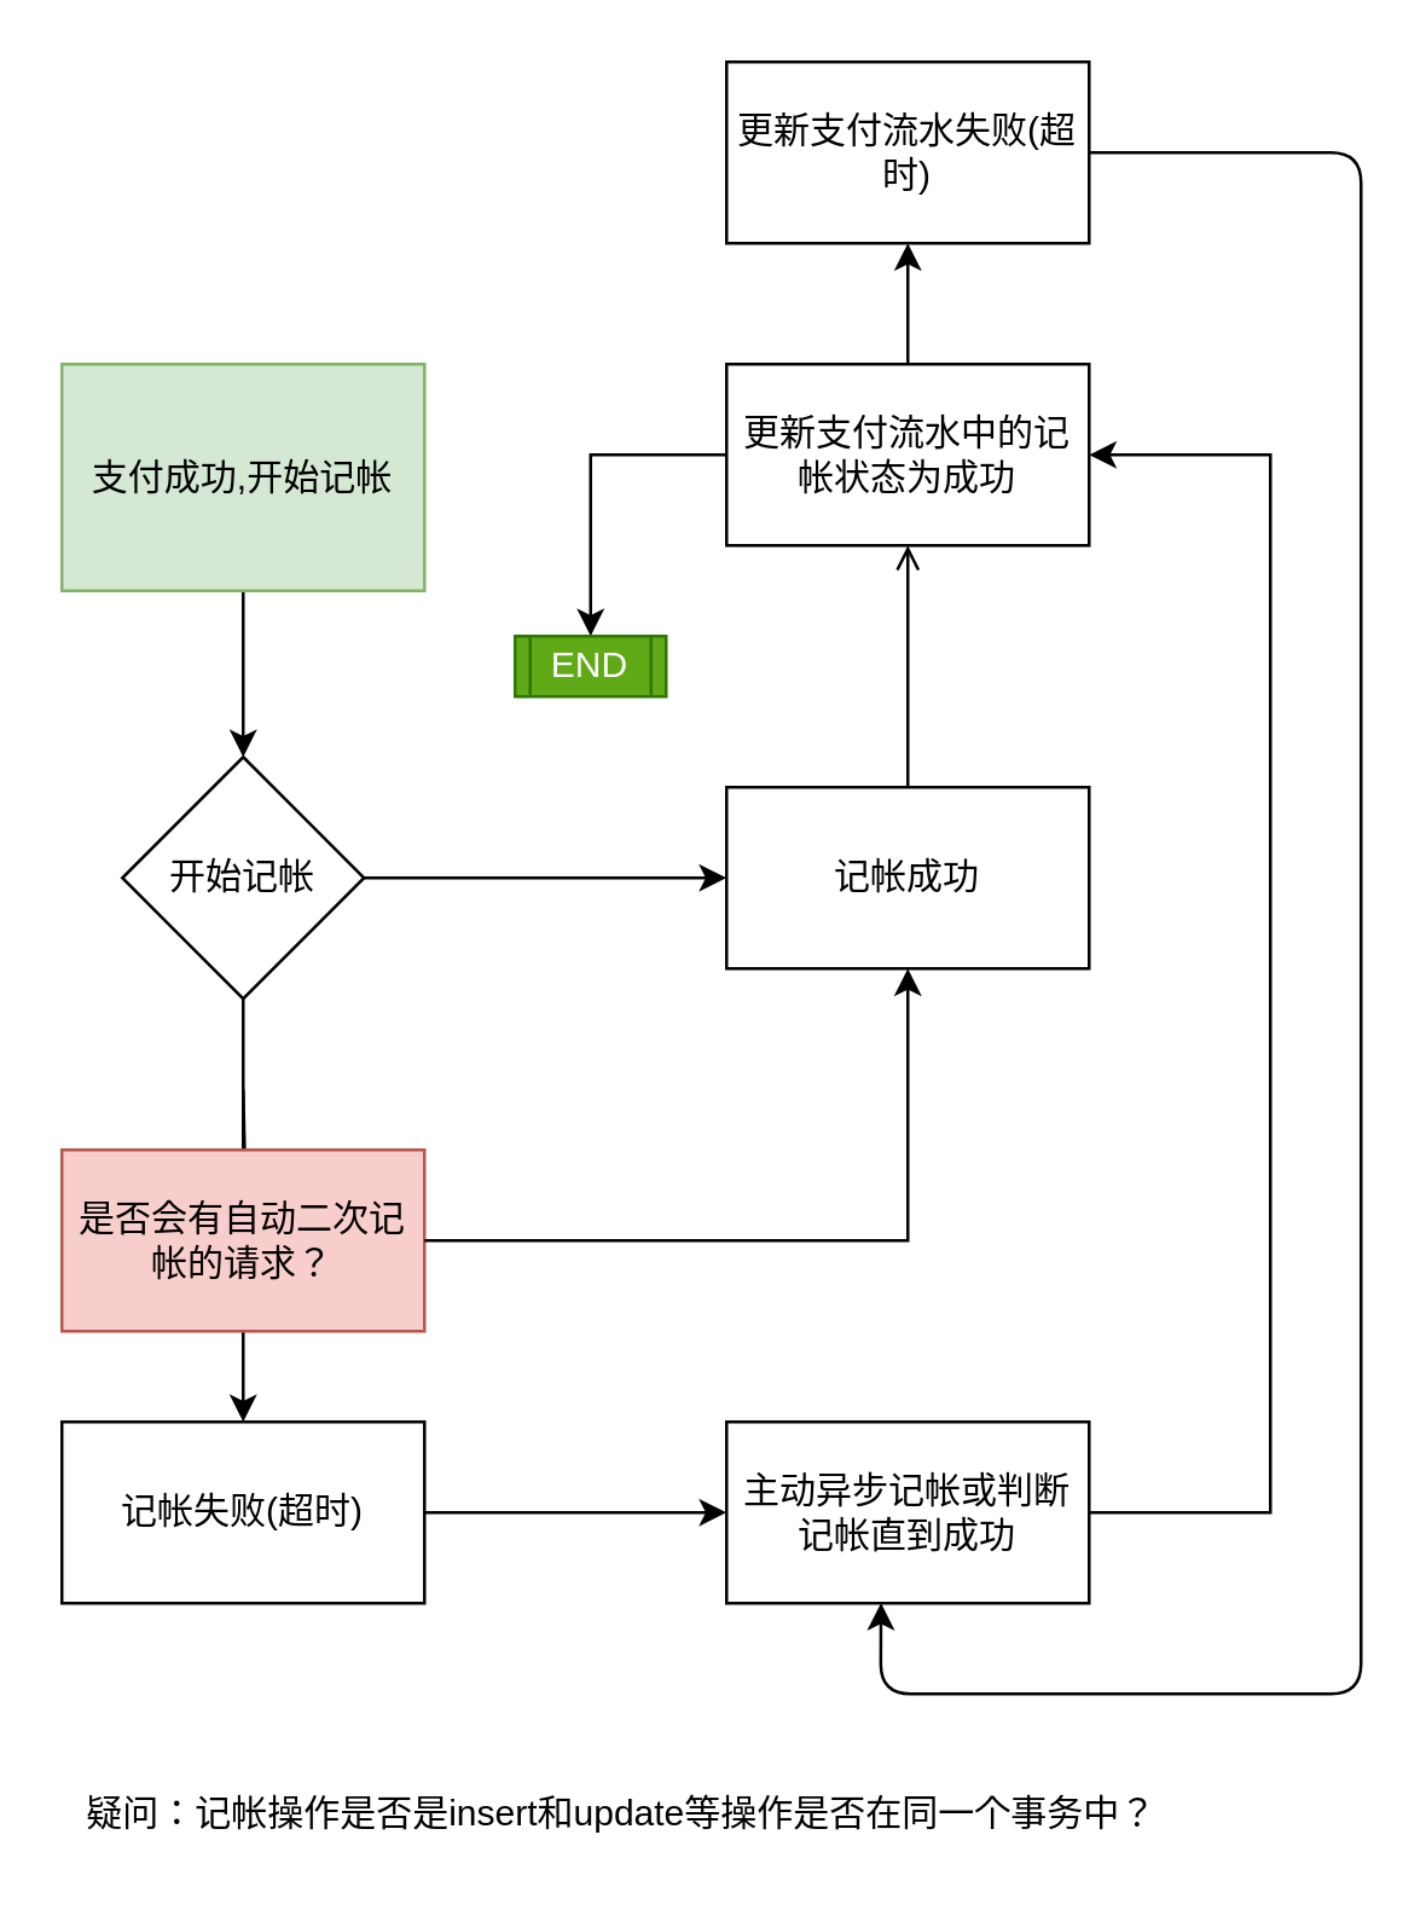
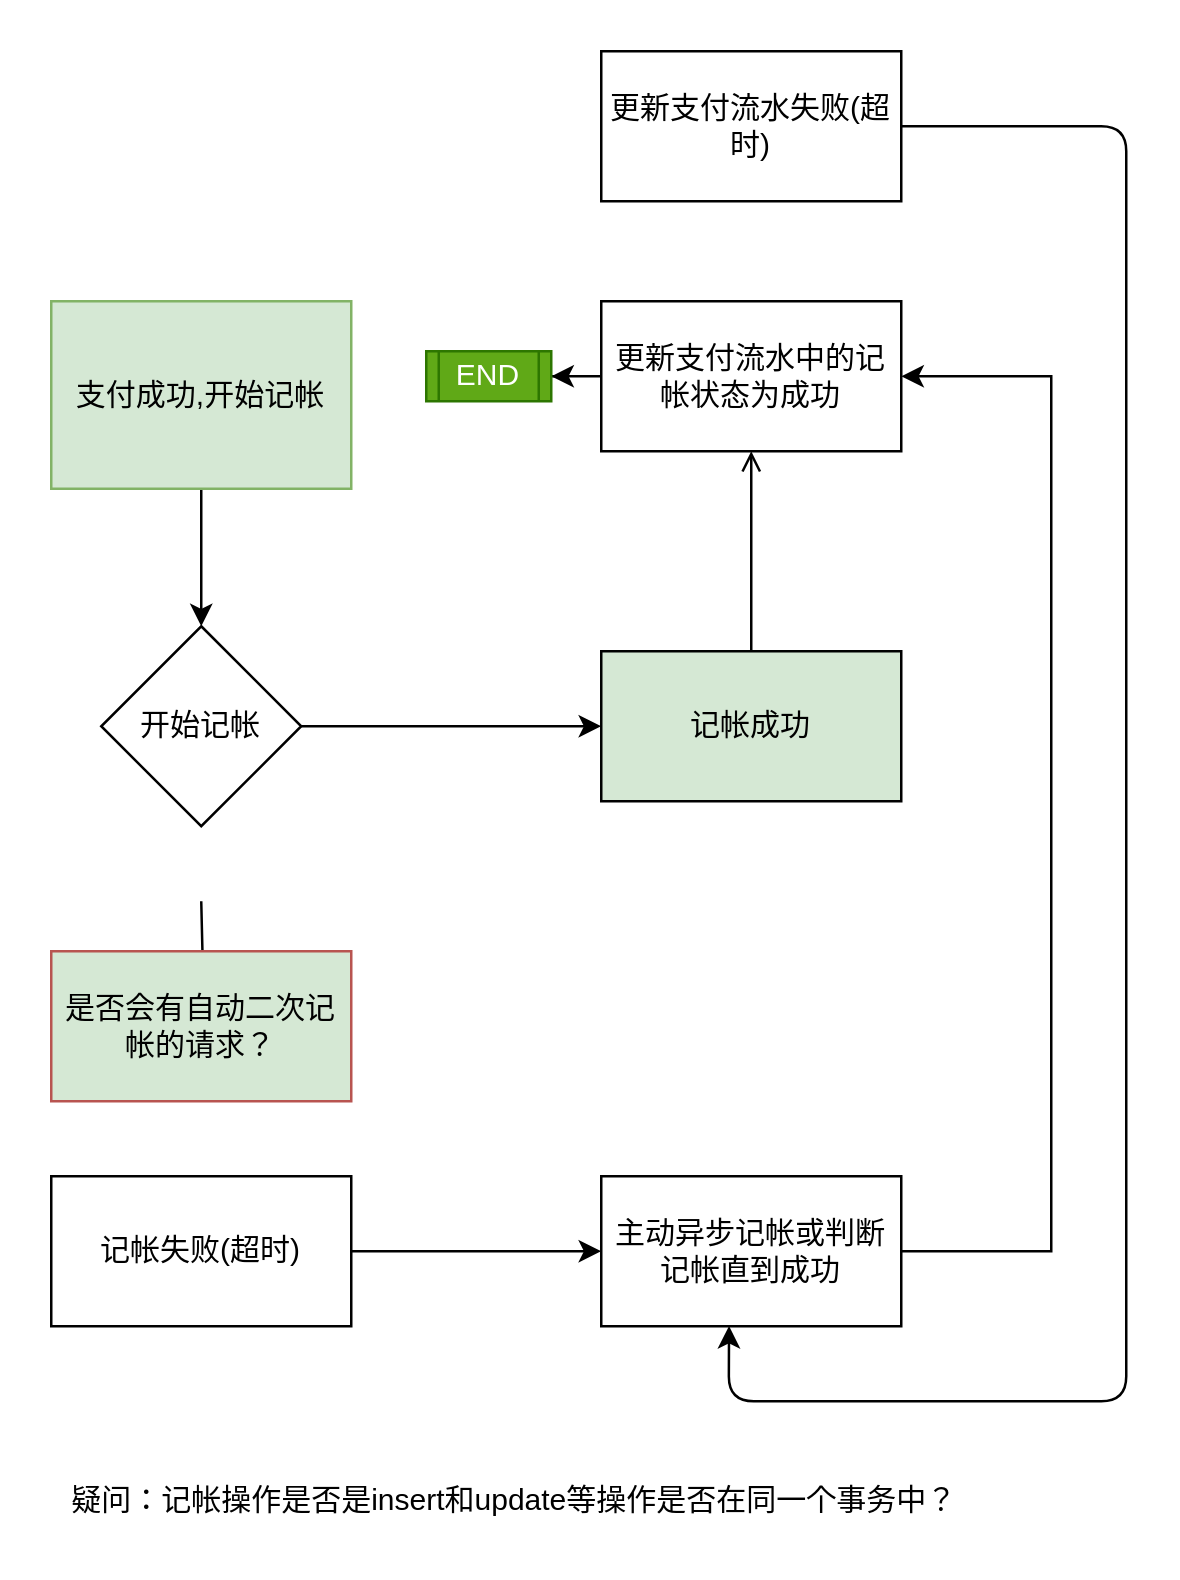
- <mxCell id="9" value="" style="edgeStyle=orthogonalEdgeStyle;rounded=0;orthogonalLoop=1;jettySize=auto;html=1;" edge="1" parent="1" source="11" target="20"><mxGeometry relative="1" as="geometry" /></mxCell>
- <mxCell id="21" value="END" style="shape=process;whiteSpace=wrap;html=1;backgroundOutline=1;fillColor=#60a917;strokeColor=#2D7600;fontColor=#ffffff;" vertex="1" parent="1"><mxGeometry x="170" y="210" width="50" height="20" as="geometry" /></mxCell>
+ <mxCell id="21" value="END" style="shape=process;whiteSpace=wrap;html=1;backgroundOutline=1;fillColor=#60a917;strokeColor=#2D7600;fontColor=#ffffff;" vertex="1" parent="1"><mxGeometry x="170" y="140" width="50" height="20" as="geometry" /></mxCell>
- <mxCell id="8" value="记帐成功" style="rounded=0;whiteSpace=wrap;html=1;" vertex="1" parent="1"><mxGeometry x="240" y="260" width="120" height="60" as="geometry" /></mxCell>
+ <mxCell id="8" value="记帐成功" style="rounded=0;whiteSpace=wrap;html=1;fillColor=#d5e8d4;" vertex="1" parent="1"><mxGeometry x="240" y="260" width="120" height="60" as="geometry" /></mxCell>
- <mxCell id="5" value="" style="edgeStyle=orthogonalEdgeStyle;rounded=0;orthogonalLoop=1;jettySize=auto;html=1;" edge="1" parent="1" source="6" target="14"><mxGeometry relative="1" as="geometry" /></mxCell>
- <mxCell id="17" value="是否会有自动二次记帐的请求？" style="whiteSpace=wrap;html=1;rounded=0;fillColor=#f8cecc;strokeColor=#b85450;" vertex="1" parent="1"><mxGeometry y="380" width="120" height="60" as="geometry" x="20" /></mxCell>
+ <mxCell id="17" value="是否会有自动二次记帐的请求？" style="whiteSpace=wrap;html=1;rounded=0;fillColor=#d5e8d4;strokeColor=#b85450;" vertex="1" parent="1"><mxGeometry y="380" width="120" height="60" as="geometry" x="20" /></mxCell>
- <mxCell id="19" value="" style="edgeStyle=orthogonalEdgeStyle;rounded=0;orthogonalLoop=1;jettySize=auto;html=1;exitX=1;exitY=0.5;exitDx=0;exitDy=0;entryX=0.5;entryY=1;entryDx=0;entryDy=0;" edge="1" parent="1" source="17" target="8"><mxGeometry relative="1" as="geometry"><mxPoint x="190" y="300" as="sourcePoint" /><mxPoint x="250" y="300" as="targetPoint" /></mxGeometry></mxCell>
